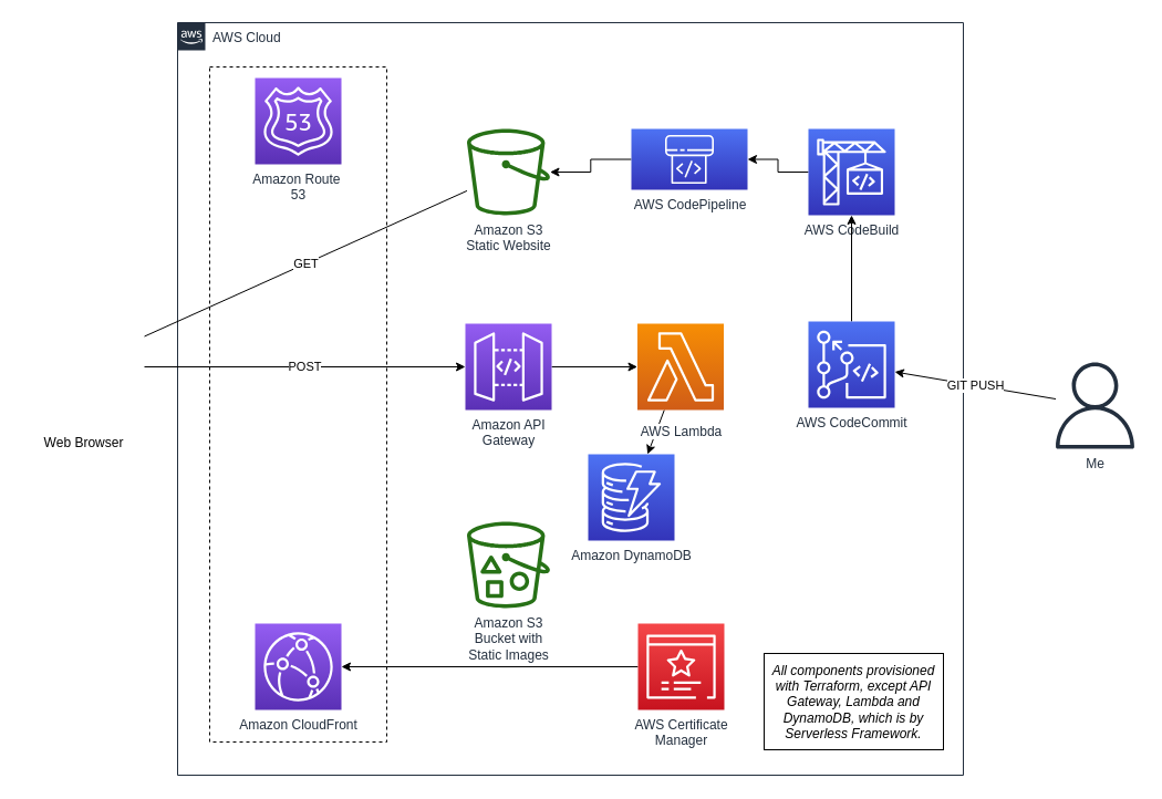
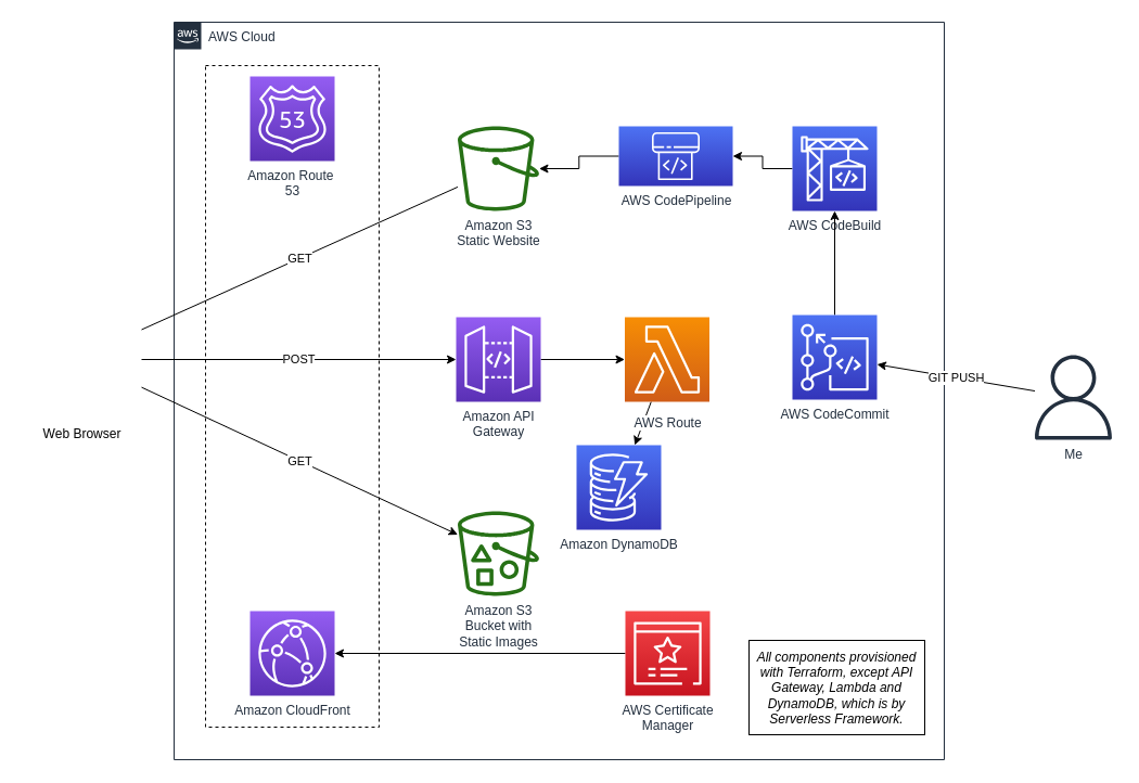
- <mxCell id="4" value="AWS Lambda" style="outlineConnect=0;fontColor=#232F3E;gradientColor=#F78E04;gradientDirection=north;fillColor=#D05C17;strokeColor=#ffffff;dashed=0;verticalLabelPosition=bottom;verticalAlign=top;align=center;html=1;fontSize=12;fontStyle=0;aspect=fixed;shape=mxgraph.aws4.resourceIcon;resIcon=mxgraph.aws4.lambda;labelBackgroundColor=#FFFFFF;spacingTop=6;" parent="1" vertex="1"><mxGeometry x="575.5" y="292" width="78" height="78" as="geometry" /></mxCell>
+ <mxCell id="4" value="AWS Route" style="outlineConnect=0;fontColor=#232F3E;gradientColor=#F78E04;gradientDirection=north;fillColor=#D05C17;strokeColor=#ffffff;dashed=0;verticalLabelPosition=bottom;verticalAlign=top;align=center;html=1;fontSize=12;fontStyle=0;aspect=fixed;shape=mxgraph.aws4.resourceIcon;resIcon=mxgraph.aws4.lambda;labelBackgroundColor=#FFFFFF;spacingTop=6;" parent="1" vertex="1"><mxGeometry x="575.5" y="292" width="78" height="78" as="geometry" /></mxCell>
+ <mxCell id="21" value="GET" style="edgeStyle=none;rounded=0;orthogonalLoop=1;jettySize=auto;html=1;labelBackgroundColor=#FFFFFF;" edge="1" parent="1" source="24" target="17"><mxGeometry relative="1" as="geometry" /></mxCell>
